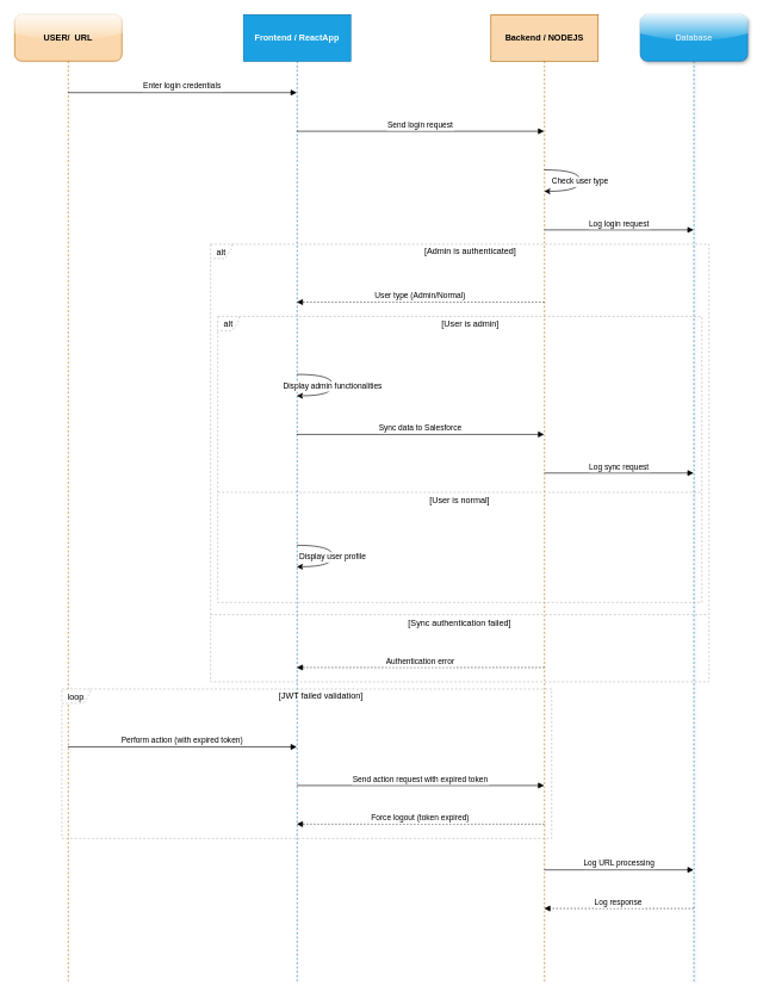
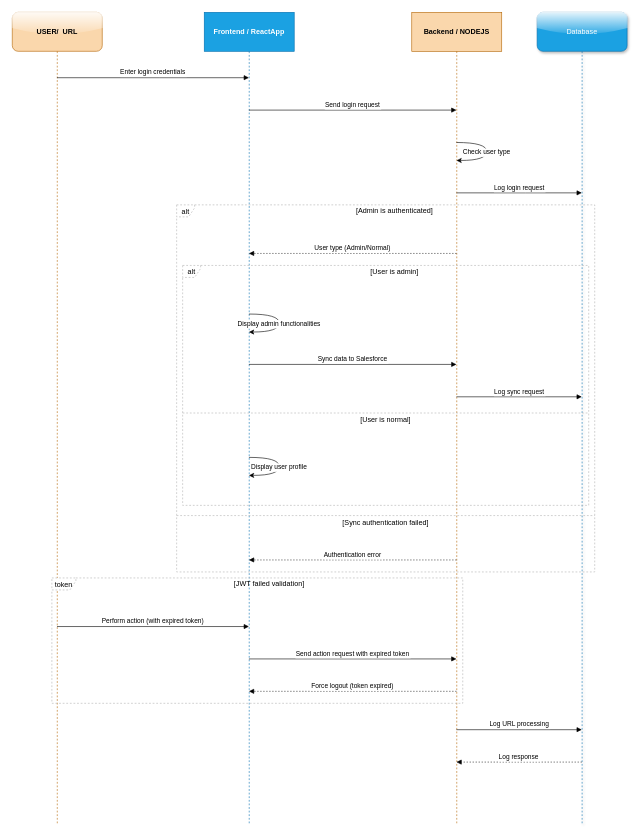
- <mxCell id="12" value="loop" style="shape=umlFrame;dashed=1;pointerEvents=0;dropTarget=0;strokeColor=#B3B3B3;height=20;width=40" vertex="1" parent="1"><mxGeometry x="86" y="963" width="685" height="209" as="geometry" /></mxCell>
+ <mxCell id="12" value="token" style="shape=umlFrame;dashed=1;pointerEvents=0;dropTarget=0;strokeColor=#B3B3B3;height=20;width=40" vertex="1" parent="1"><mxGeometry x="86" y="963" width="685" height="209" as="geometry" /></mxCell>
